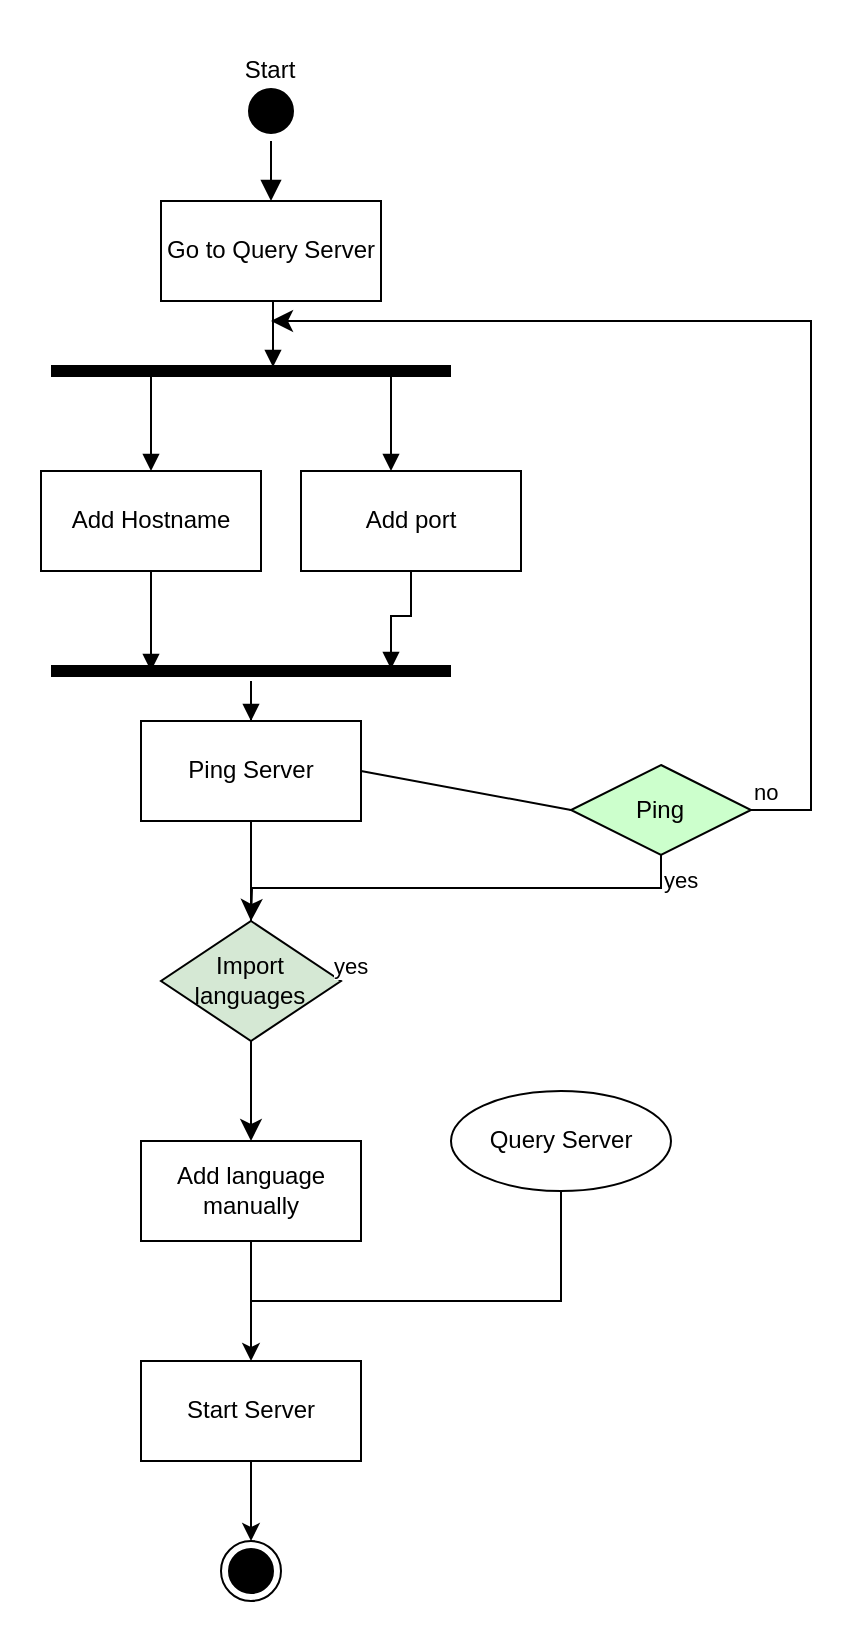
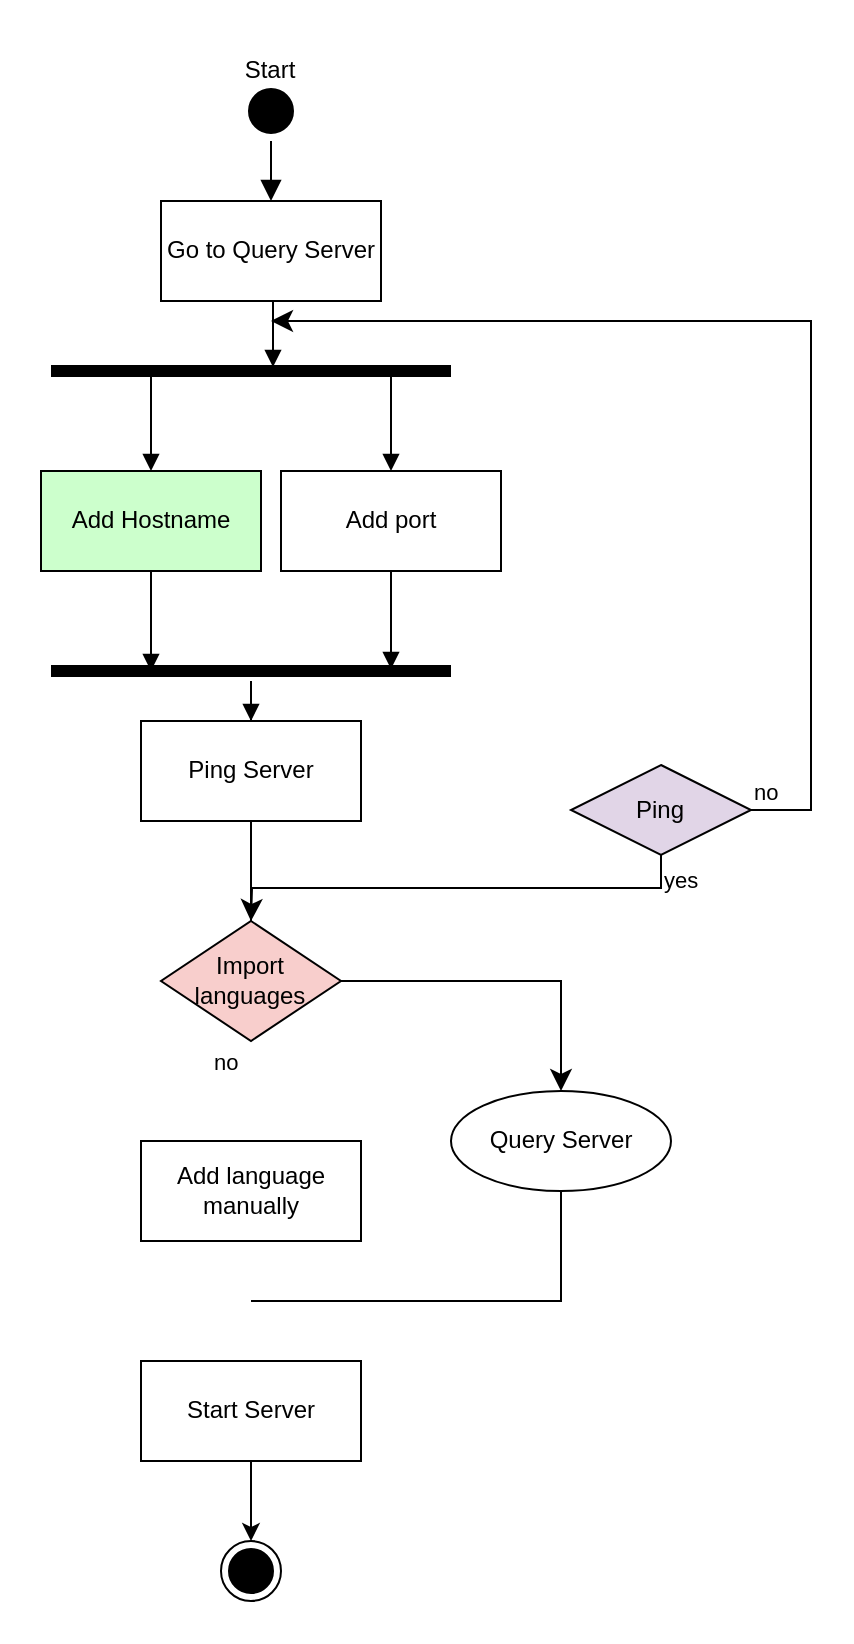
- <mxCell id="9" value="Add Hostname" style="html=1;strokeColor=#000000;" parent="1" vertex="1"><mxGeometry x="20" y="235" width="110" height="50" as="geometry" /></mxCell>
+ <mxCell id="9" value="Add Hostname" style="html=1;strokeColor=#000000;fillColor=#ccffcc;" parent="1" vertex="1"><mxGeometry x="20" y="235" width="110" height="50" as="geometry" /></mxCell>
- <mxCell id="7" value="Add port" style="html=1;strokeColor=#000000;" parent="1" vertex="1"><mxGeometry x="150" y="235" width="110" height="50" as="geometry" /></mxCell>
+ <mxCell id="7" value="Add port" style="html=1;strokeColor=#000000;" parent="1" vertex="1"><mxGeometry x="140" y="235" width="110" height="50" as="geometry" /></mxCell>
- <mxCell id="21" style="edgeStyle=none;rounded=0;orthogonalLoop=1;jettySize=auto;html=1;exitX=1;exitY=0.5;exitDx=0;exitDy=0;entryX=0;entryY=0.5;entryDx=0;entryDy=0;endArrow=none;endFill=0;strokeColor=#000000;" parent="1" source="22" target="17" edge="1"><mxGeometry relative="1" as="geometry" /></mxCell>
- <mxCell id="17" value="Ping" style="rhombus;whiteSpace=wrap;html=1;fillColor=#CCFFCC;strokeColor=#000000;" parent="1" vertex="1"><mxGeometry x="285" y="382" width="90" height="45" as="geometry" /></mxCell>
+ <mxCell id="17" value="Ping" style="rhombus;whiteSpace=wrap;html=1;fillColor=#e1d5e7;strokeColor=#000000;" parent="1" vertex="1"><mxGeometry x="285" y="382" width="90" height="45" as="geometry" /></mxCell>
- <mxCell id="23" value="Import languages" style="rhombus;whiteSpace=wrap;html=1;fillColor=#d5e8d4;strokeColor=#000000;" parent="1" vertex="1"><mxGeometry x="80" y="460" width="90" height="60" as="geometry" /></mxCell>
+ <mxCell id="23" value="Import languages" style="rhombus;whiteSpace=wrap;html=1;fillColor=#f8cecc;strokeColor=#000000;" parent="1" vertex="1"><mxGeometry x="80" y="460" width="90" height="60" as="geometry" /></mxCell>
+ <mxCell id="24" value="no" style="edgeStyle=orthogonalEdgeStyle;html=1;align=left;verticalAlign=bottom;endArrow=classic;endSize=8;strokeColor=#000000;rounded=0;fillColor=#d5e8d4;endFill=1;entryX=0.5;entryY=0;entryDx=0;entryDy=0;" parent="1" source="23" target="27" edge="1"><mxGeometry x="-1" y="-82" relative="1" as="geometry"><mxPoint x="235" y="550" as="targetPoint" /><mxPoint x="-65" y="-32" as="offset" /></mxGeometry></mxCell>
- <mxCell id="25" value="yes" style="edgeStyle=orthogonalEdgeStyle;html=1;align=left;verticalAlign=top;endArrow=classic;endSize=8;strokeColor=#000000;rounded=0;fillColor=#d5e8d4;endFill=1;entryX=0.5;entryY=0;entryDx=0;entryDy=0;" parent="1" source="23" target="16" edge="1"><mxGeometry x="-1" y="64" relative="1" as="geometry"><mxPoint x="95" y="630" as="targetPoint" /><mxPoint x="-24" y="-50" as="offset" /></mxGeometry></mxCell>
- <mxCell id="15" style="edgeStyle=none;rounded=0;orthogonalLoop=1;jettySize=auto;html=1;exitX=0.5;exitY=1;exitDx=0;exitDy=0;entryX=0.5;entryY=0;entryDx=0;entryDy=0;endArrow=classic;endFill=1;strokeColor=#000000;" parent="1" source="16" target="29" edge="1"><mxGeometry relative="1" as="geometry" /></mxCell>
